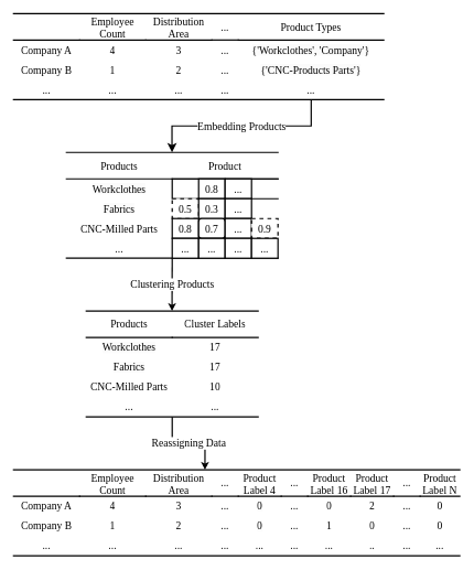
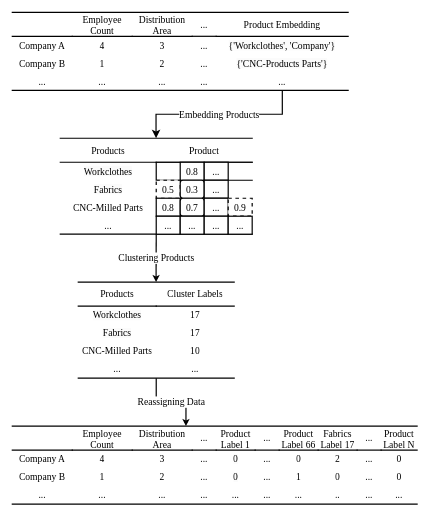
- <mxCell id="8" value="Product Types" style="shape=partialRectangle;html=1;whiteSpace=wrap;connectable=0;strokeColor=inherit;overflow=hidden;fillColor=none;top=0;left=0;bottom=1;right=0;pointerEvents=1;fontSize=16;fontFamily=Lucida Console;strokeWidth=2;" vertex="1" parent="3"><mxGeometry x="340" width="220" height="40" as="geometry"><mxRectangle width="220" height="40" as="alternateBounds" /></mxGeometry></mxCell>
+ <mxCell id="8" value="Product Embedding" style="shape=partialRectangle;html=1;whiteSpace=wrap;connectable=0;strokeColor=inherit;overflow=hidden;fillColor=none;top=0;left=0;bottom=1;right=0;pointerEvents=1;fontSize=16;fontFamily=Lucida Console;strokeWidth=2;" vertex="1" parent="3"><mxGeometry x="340" width="220" height="40" as="geometry"><mxRectangle width="220" height="40" as="alternateBounds" /></mxGeometry></mxCell>
- <mxCell id="46" value="0.3" style="rounded=0;whiteSpace=wrap;html=1;strokeColor=default;align=center;verticalAlign=middle;fontFamily=Lucida Console;fontSize=16;fontColor=default;fillColor=default;strokeWidth=2;" vertex="1" parent="1"><mxGeometry x="300" y="300" width="40" height="30" as="geometry" /></mxCell>
+ <mxCell id="46" value="0.3" style="whiteSpace=wrap;html=1;strokeColor=default;align=center;verticalAlign=middle;fontFamily=Lucida Console;fontSize=16;fontColor=default;fillColor=default;strokeWidth=2;rounded=1;" vertex="1" parent="1"><mxGeometry x="300" y="300" width="40" height="30" as="geometry" /></mxCell>
- <mxCell id="80" value="Product Label 4" style="shape=partialRectangle;html=1;whiteSpace=wrap;connectable=0;strokeColor=inherit;overflow=hidden;fillColor=none;top=0;left=0;bottom=1;right=0;pointerEvents=1;fontSize=16;fontFamily=Lucida Console;strokeWidth=2;" vertex="1" parent="75"><mxGeometry x="340" width="65" height="40" as="geometry"><mxRectangle width="65" height="40" as="alternateBounds" /></mxGeometry></mxCell>
+ <mxCell id="80" value="Product Label 1" style="shape=partialRectangle;html=1;whiteSpace=wrap;connectable=0;strokeColor=inherit;overflow=hidden;fillColor=none;top=0;left=0;bottom=1;right=0;pointerEvents=1;fontSize=16;fontFamily=Lucida Console;strokeWidth=2;" vertex="1" parent="75"><mxGeometry x="340" width="65" height="40" as="geometry"><mxRectangle width="65" height="40" as="alternateBounds" /></mxGeometry></mxCell>
- <mxCell id="82" value="Product Label 16" style="shape=partialRectangle;html=1;whiteSpace=wrap;connectable=0;strokeColor=inherit;overflow=hidden;fillColor=none;top=0;left=0;bottom=1;right=0;pointerEvents=1;fontSize=16;fontFamily=Lucida Console;strokeWidth=2;" vertex="1" parent="75"><mxGeometry x="445" width="65" height="40" as="geometry"><mxRectangle width="65" height="40" as="alternateBounds" /></mxGeometry></mxCell>
+ <mxCell id="82" value="Product Label 66" style="shape=partialRectangle;html=1;whiteSpace=wrap;connectable=0;strokeColor=inherit;overflow=hidden;fillColor=none;top=0;left=0;bottom=1;right=0;pointerEvents=1;fontSize=16;fontFamily=Lucida Console;strokeWidth=2;" vertex="1" parent="75"><mxGeometry x="445" width="65" height="40" as="geometry"><mxRectangle width="65" height="40" as="alternateBounds" /></mxGeometry></mxCell>
- <mxCell id="83" value="Product Label 17" style="shape=partialRectangle;html=1;whiteSpace=wrap;connectable=0;strokeColor=inherit;overflow=hidden;fillColor=none;top=0;left=0;bottom=1;right=0;pointerEvents=1;fontSize=16;fontFamily=Lucida Console;strokeWidth=2;" vertex="1" parent="75"><mxGeometry x="510" width="65" height="40" as="geometry"><mxRectangle width="65" height="40" as="alternateBounds" /></mxGeometry></mxCell>
+ <mxCell id="83" value="Fabrics Label 17" style="shape=partialRectangle;html=1;whiteSpace=wrap;connectable=0;strokeColor=inherit;overflow=hidden;fillColor=none;top=0;left=0;bottom=1;right=0;pointerEvents=1;fontSize=16;fontFamily=Lucida Console;strokeWidth=2;" vertex="1" parent="75"><mxGeometry x="510" width="65" height="40" as="geometry"><mxRectangle width="65" height="40" as="alternateBounds" /></mxGeometry></mxCell>
